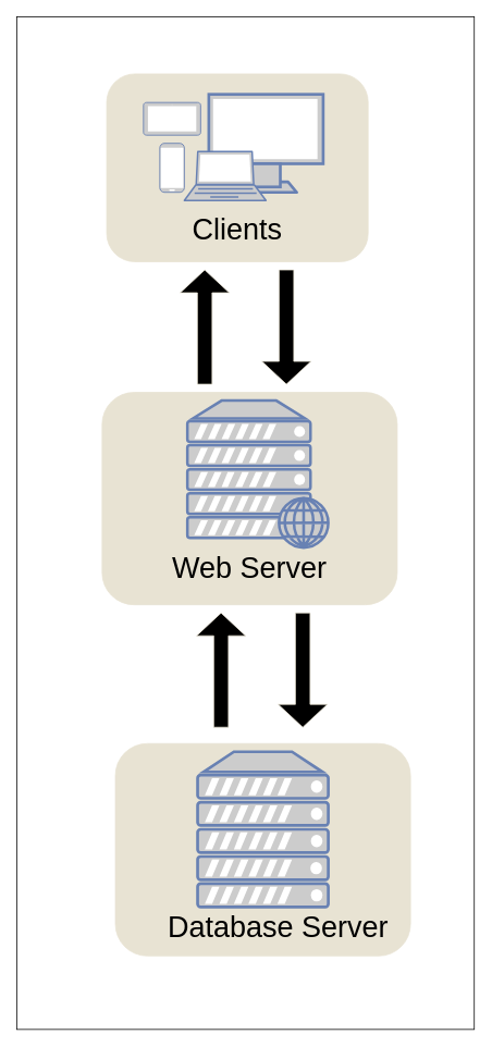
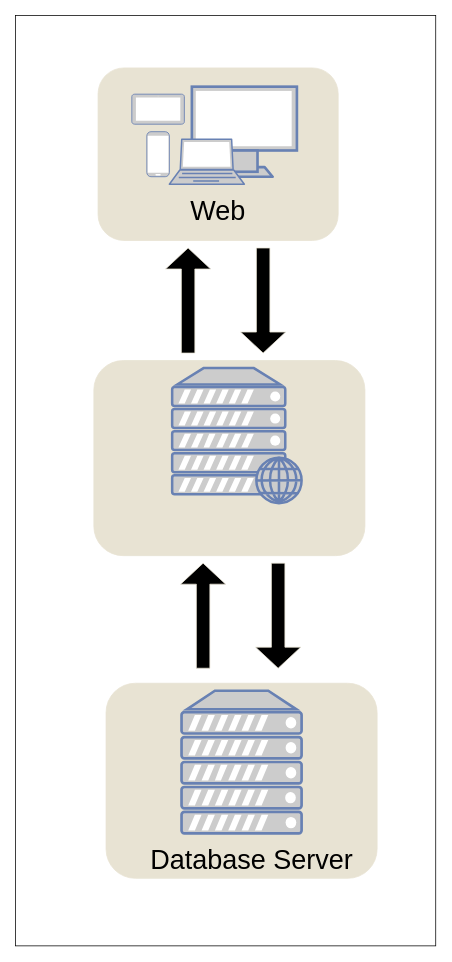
- <mxCell id="10" value="&lt;font style=&quot;font-size: 36px&quot;&gt;Clients&lt;/font&gt;" style="text;html=1;strokeColor=none;fillColor=none;align=center;verticalAlign=middle;whiteSpace=wrap;rounded=0;" parent="8" vertex="1"><mxGeometry x="95" y="65" width="110" height="50" as="geometry" /></mxCell>
+ <mxCell id="10" value="&lt;font style=&quot;font-size: 36px&quot;&gt;Web&lt;/font&gt;" style="text;html=1;strokeColor=none;fillColor=none;align=center;verticalAlign=middle;whiteSpace=wrap;rounded=0;" parent="8" vertex="1"><mxGeometry x="95" y="65" width="110" height="50" as="geometry" /></mxCell>
- <mxCell id="18" value="&lt;font&gt;&lt;font style=&quot;font-size: 36px&quot;&gt;Web Server&lt;/font&gt;&lt;br&gt;&lt;/font&gt;" style="text;html=1;strokeColor=none;fillColor=none;align=center;verticalAlign=middle;whiteSpace=wrap;rounded=0;" parent="4" vertex="1"><mxGeometry x="50" y="490" width="230" height="30" as="geometry" /></mxCell>
- <mxCell id="20" value="&lt;font style=&quot;font-size: 36px&quot;&gt;Database Server&lt;/font&gt;" style="text;html=1;strokeColor=none;fillColor=none;align=center;verticalAlign=middle;whiteSpace=wrap;rounded=0;" parent="2" vertex="1"><mxGeometry x="40" y="930" width="320" height="30" as="geometry" /></mxCell>
+ <mxCell id="20" value="&lt;font style=&quot;font-size: 36px&quot;&gt;Database Server&lt;/font&gt;" style="text;html=1;strokeColor=none;fillColor=none;align=center;verticalAlign=middle;whiteSpace=wrap;rounded=0;" parent="2" vertex="1"><mxGeometry x="35" y="940" width="320" height="30" as="geometry" /></mxCell>
